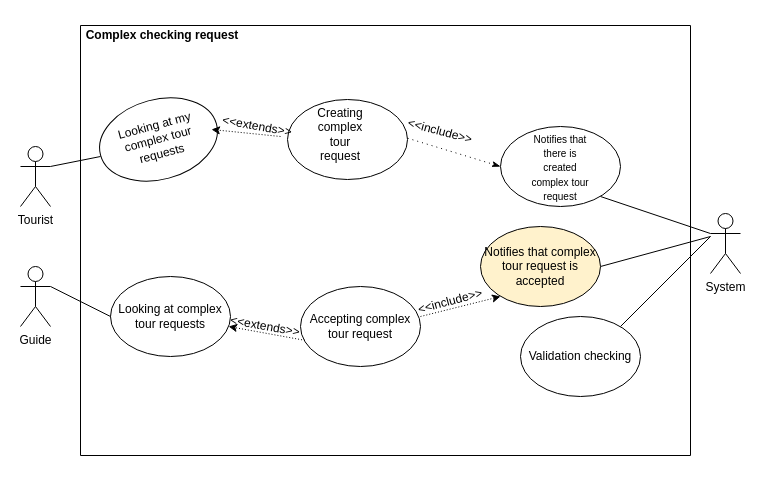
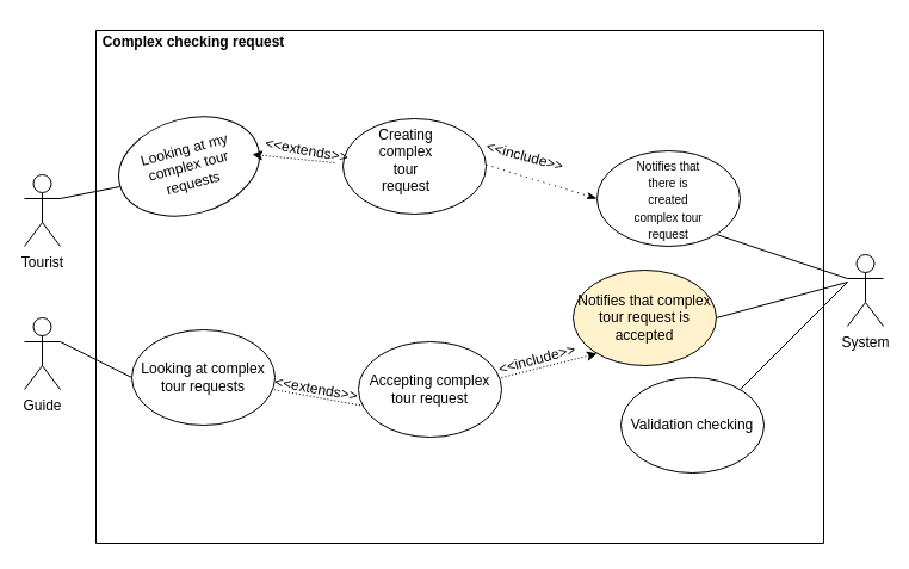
- <mxCell id="9" value="" style="endArrow=classic;html=1;rounded=0;exitX=0.037;exitY=0.673;exitDx=0;exitDy=0;exitPerimeter=0;dashed=1;dashPattern=1 2;endFill=1;" parent="4" source="6" target="7" edge="1"><mxGeometry width="50" height="50" relative="1" as="geometry"><mxPoint x="250" y="341" as="sourcePoint" /><mxPoint x="40" y="398.474" as="targetPoint" /></mxGeometry></mxCell>
+ <mxCell id="9" value="" style="endArrow=none;html=1;rounded=0;exitX=0.037;exitY=0.673;exitDx=0;exitDy=0;exitPerimeter=0;dashed=1;dashPattern=1 2;endFill=1;" parent="4" source="6" target="7" edge="1"><mxGeometry width="50" height="50" relative="1" as="geometry"><mxPoint x="250" y="341" as="sourcePoint" /><mxPoint x="40" y="398.474" as="targetPoint" /></mxGeometry></mxCell>
